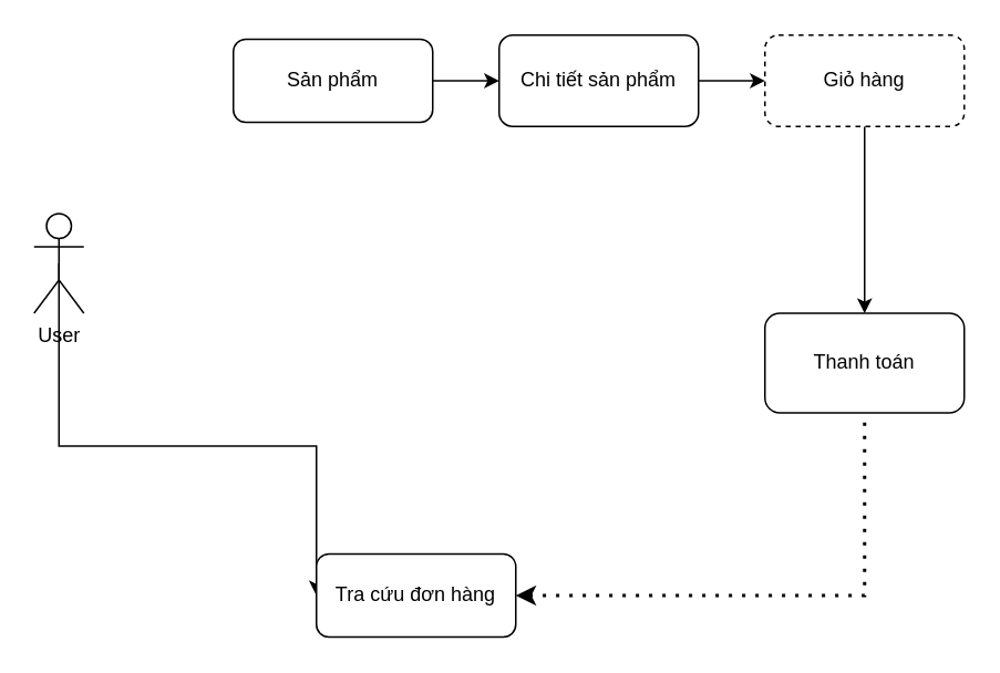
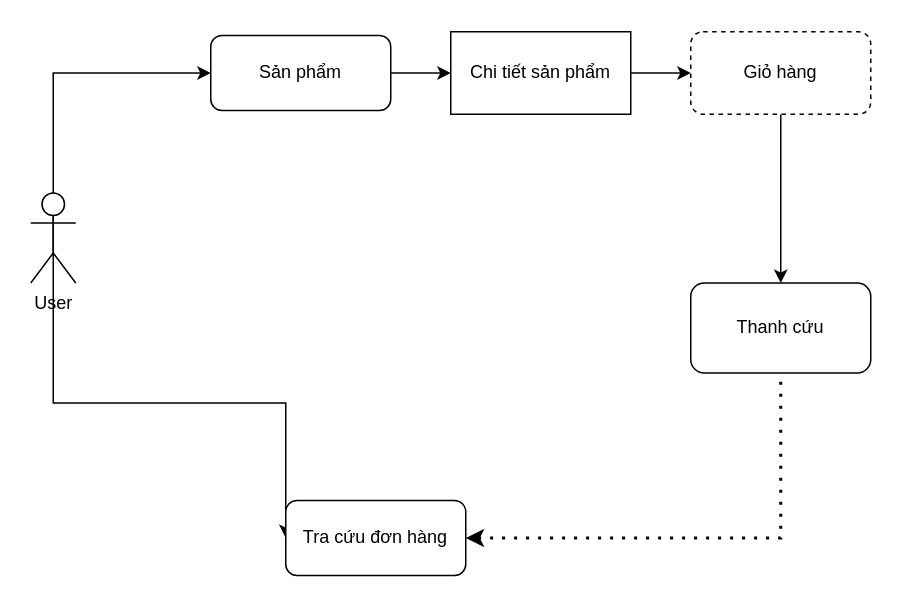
+ <mxCell id="3" style="edgeStyle=orthogonalEdgeStyle;rounded=0;orthogonalLoop=1;jettySize=auto;html=1;exitX=0.5;exitY=0.5;exitDx=0;exitDy=0;exitPerimeter=0;entryX=0;entryY=0.5;entryDx=0;entryDy=0;" edge="1" parent="1" source="4" target="6"><mxGeometry relative="1" as="geometry"><Array as="points"><mxPoint x="35" y="48" /></Array></mxGeometry></mxCell>
- <mxCell id="11" value="Chi tiết sản phẩm" style="rounded=1;whiteSpace=wrap;html=1;" vertex="1" parent="1"><mxGeometry x="300" y="20.5" width="120" height="55" as="geometry" /></mxCell>
+ <mxCell id="11" value="Chi tiết sản phẩm" style="whiteSpace=wrap;html=1;rounded=0;" vertex="1" parent="1"><mxGeometry x="300" y="20.5" width="120" height="55" as="geometry" /></mxCell>
- <mxCell id="9" value="Thanh toán" style="rounded=1;whiteSpace=wrap;html=1;" vertex="1" parent="1"><mxGeometry x="460" y="188" width="120" height="60" as="geometry" /></mxCell>
+ <mxCell id="9" value="Thanh cứu" style="rounded=1;whiteSpace=wrap;html=1;" vertex="1" parent="1"><mxGeometry x="460" y="188" width="120" height="60" as="geometry" /></mxCell>
